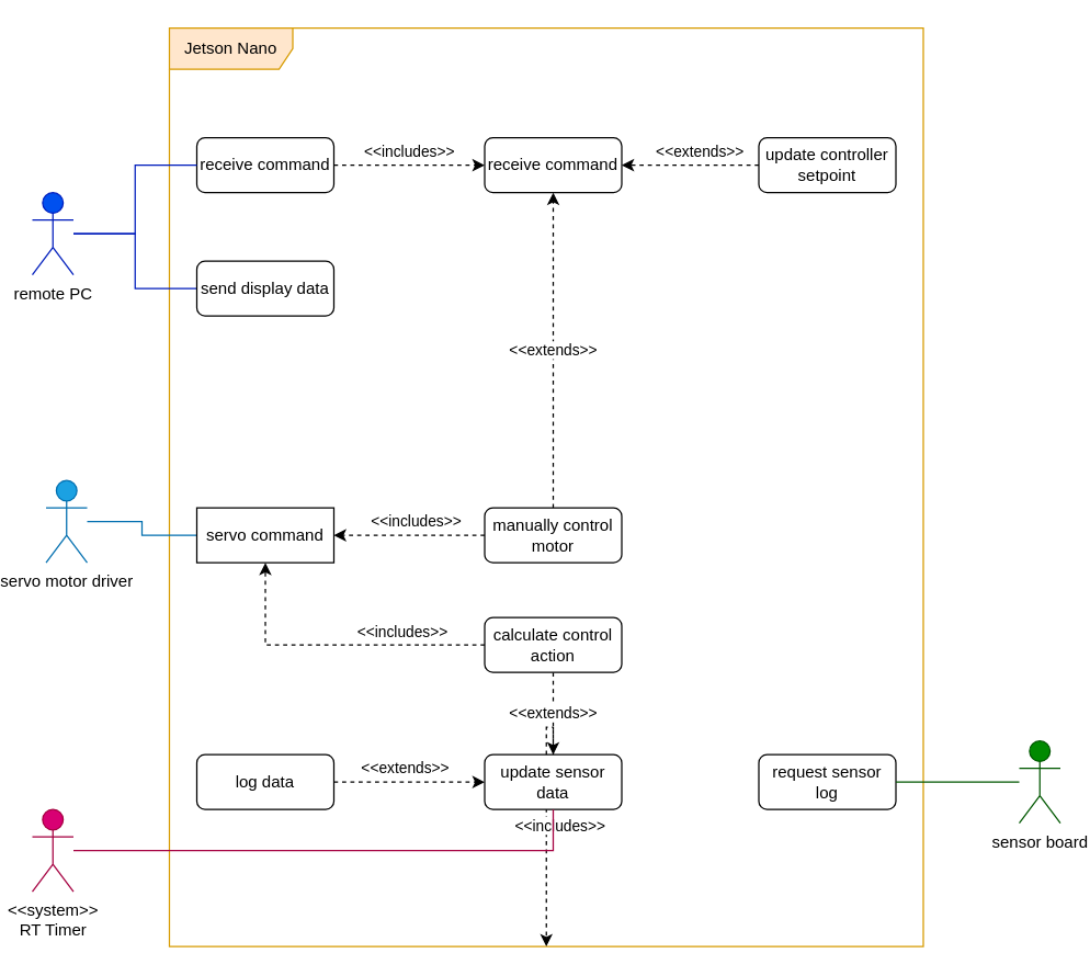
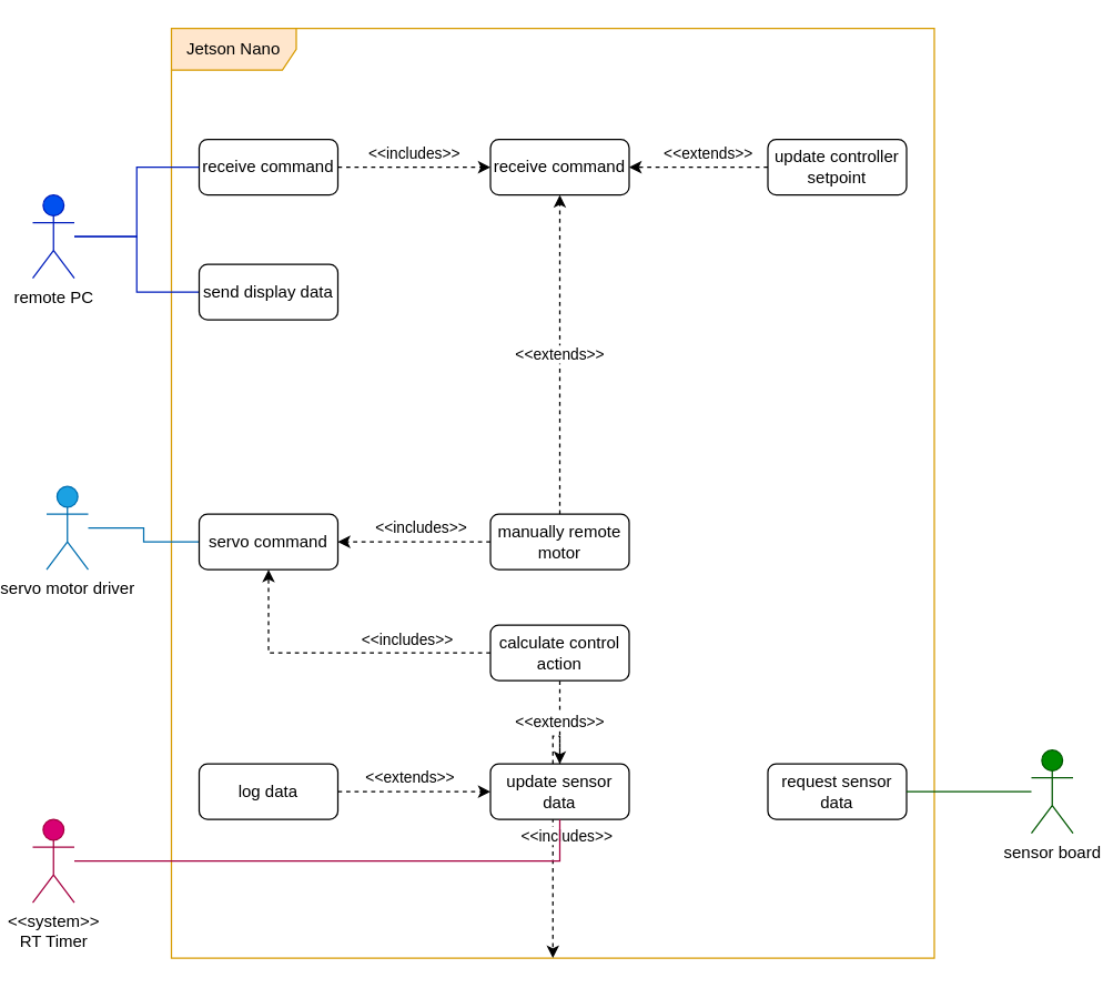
- <mxCell id="17" value="servo command" style="whiteSpace=wrap;html=1;rounded=0;" vertex="1" parent="1"><mxGeometry x="140" y="370" width="100" height="40" as="geometry" /></mxCell>
+ <mxCell id="17" value="servo command" style="rounded=1;whiteSpace=wrap;html=1;" vertex="1" parent="1"><mxGeometry x="140" y="370" width="100" height="40" as="geometry" /></mxCell>
- <mxCell id="15" value="manually control motor" style="rounded=1;whiteSpace=wrap;html=1;" vertex="1" parent="1"><mxGeometry x="350" y="370" width="100" height="40" as="geometry" /></mxCell>
+ <mxCell id="15" value="manually remote motor" style="rounded=1;whiteSpace=wrap;html=1;" vertex="1" parent="1"><mxGeometry x="350" y="370" width="100" height="40" as="geometry" /></mxCell>
- <mxCell id="26" value="request sensor log" style="rounded=1;whiteSpace=wrap;html=1;" vertex="1" parent="1"><mxGeometry x="550" y="550" width="100" height="40" as="geometry" /></mxCell>
+ <mxCell id="26" value="request sensor data" style="rounded=1;whiteSpace=wrap;html=1;" vertex="1" parent="1"><mxGeometry x="550" y="550" width="100" height="40" as="geometry" /></mxCell>
